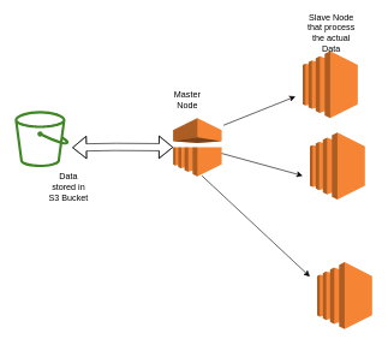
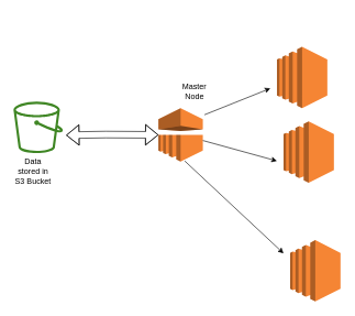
- <mxCell id="13" value="Slave Node that process the actual Data&lt;br&gt;" style="text;html=1;strokeColor=none;fillColor=none;align=center;verticalAlign=middle;whiteSpace=wrap;rounded=0;" vertex="1" parent="1"><mxGeometry x="420" y="20" width="80" height="50" as="geometry" /></mxCell>
- <mxCell id="12" value="Master Node" style="text;html=1;strokeColor=none;fillColor=none;align=center;verticalAlign=middle;whiteSpace=wrap;rounded=0;" vertex="1" parent="1"><mxGeometry x="230" y="123" width="60" height="30" as="geometry" /></mxCell>
+ <mxCell id="12" value="Master Node" style="text;html=1;strokeColor=none;fillColor=none;align=center;verticalAlign=middle;whiteSpace=wrap;rounded=0;" vertex="1" parent="1"><mxGeometry x="265" y="123" width="60" height="30" as="geometry" /></mxCell>
- <mxCell id="11" value="Data stored in S3 Bucket" style="text;html=1;strokeColor=none;fillColor=none;align=center;verticalAlign=middle;whiteSpace=wrap;rounded=0;" vertex="1" parent="1"><mxGeometry x="65" y="244" width="60" height="30" as="geometry" /></mxCell>
+ <mxCell id="11" value="Data stored in S3 Bucket" style="text;html=1;strokeColor=none;fillColor=none;align=center;verticalAlign=middle;whiteSpace=wrap;rounded=0;" vertex="1" parent="1"><mxGeometry x="20" y="244" width="60" height="30" as="geometry" /></mxCell>
